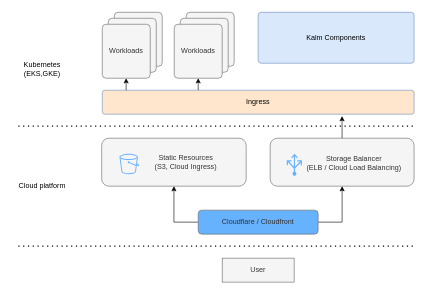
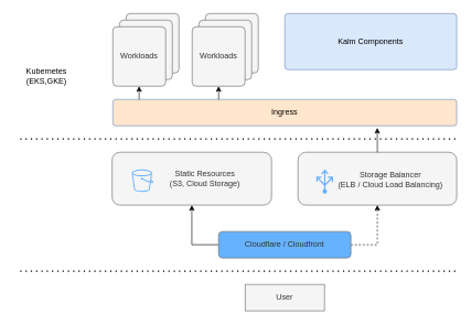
- <mxCell id="19" value="Static Resources &lt;br&gt;(S3, Cloud Ingress)" style="rounded=1;whiteSpace=wrap;html=1;fillColor=#f5f5f5;strokeColor=#666666;spacingLeft=40;fontColor=#333333;" vertex="1" parent="18"><mxGeometry width="241" height="80" as="geometry" /></mxCell>
+ <mxCell id="19" value="Static Resources &lt;br&gt;(S3, Cloud Storage)" style="rounded=1;whiteSpace=wrap;html=1;fillColor=#f5f5f5;strokeColor=#666666;spacingLeft=40;fontColor=#333333;" vertex="1" parent="18"><mxGeometry width="241" height="80" as="geometry" /></mxCell>
- <mxCell id="11" value="Cloud platform" style="text;html=1;strokeColor=none;fillColor=none;align=center;verticalAlign=middle;whiteSpace=wrap;rounded=0;" vertex="1" parent="1"><mxGeometry x="20" y="300" width="100" height="20" as="geometry" /></mxCell>
- <mxCell id="4" style="edgeStyle=orthogonalEdgeStyle;rounded=0;orthogonalLoop=1;jettySize=auto;html=1;exitX=1;exitY=0.5;exitDx=0;exitDy=0;entryX=0.5;entryY=1;entryDx=0;entryDy=0;" edge="1" parent="1" source="5" target="16"><mxGeometry relative="1" as="geometry" /></mxCell>
+ <mxCell id="4" style="edgeStyle=orthogonalEdgeStyle;rounded=0;orthogonalLoop=1;jettySize=auto;html=1;exitX=1;exitY=0.5;exitDx=0;exitDy=0;entryX=0.5;entryY=1;entryDx=0;entryDy=0;dashed=1;" edge="1" parent="1" source="5" target="16"><mxGeometry relative="1" as="geometry" /></mxCell>
